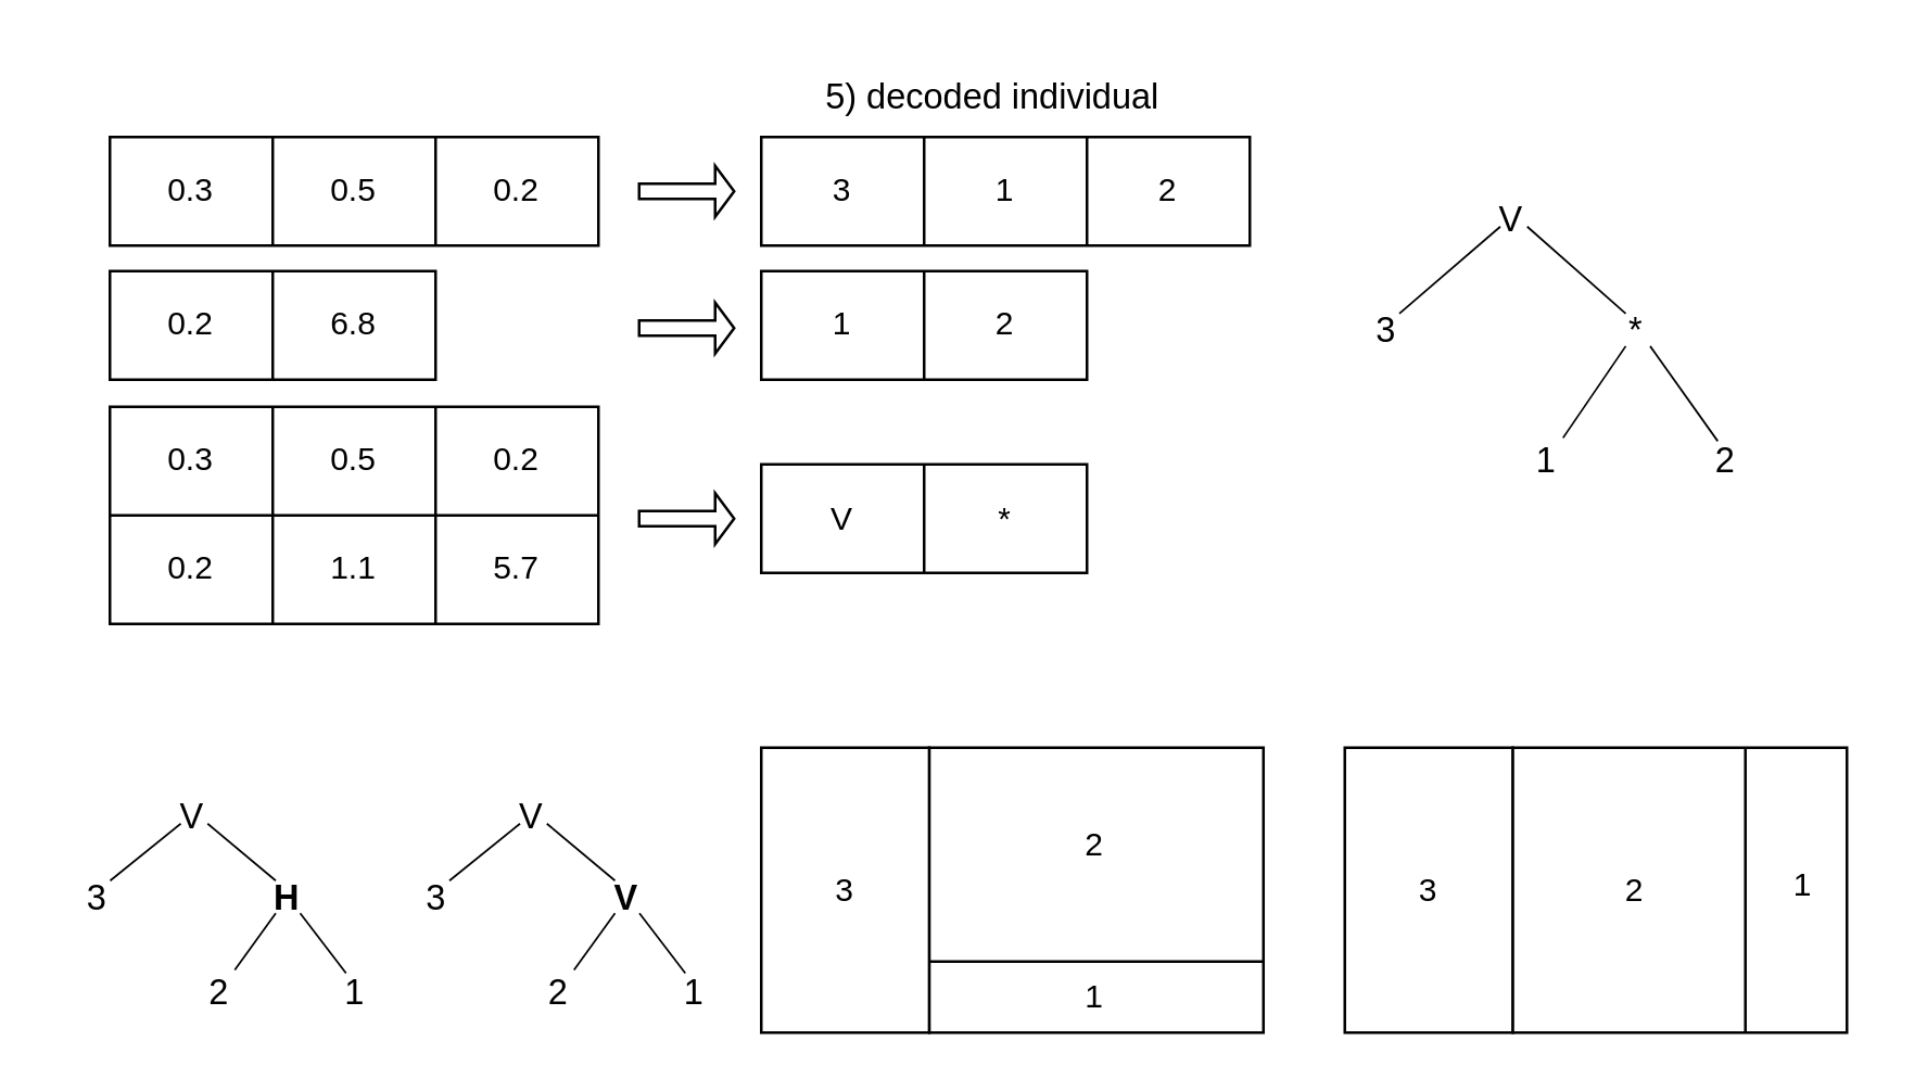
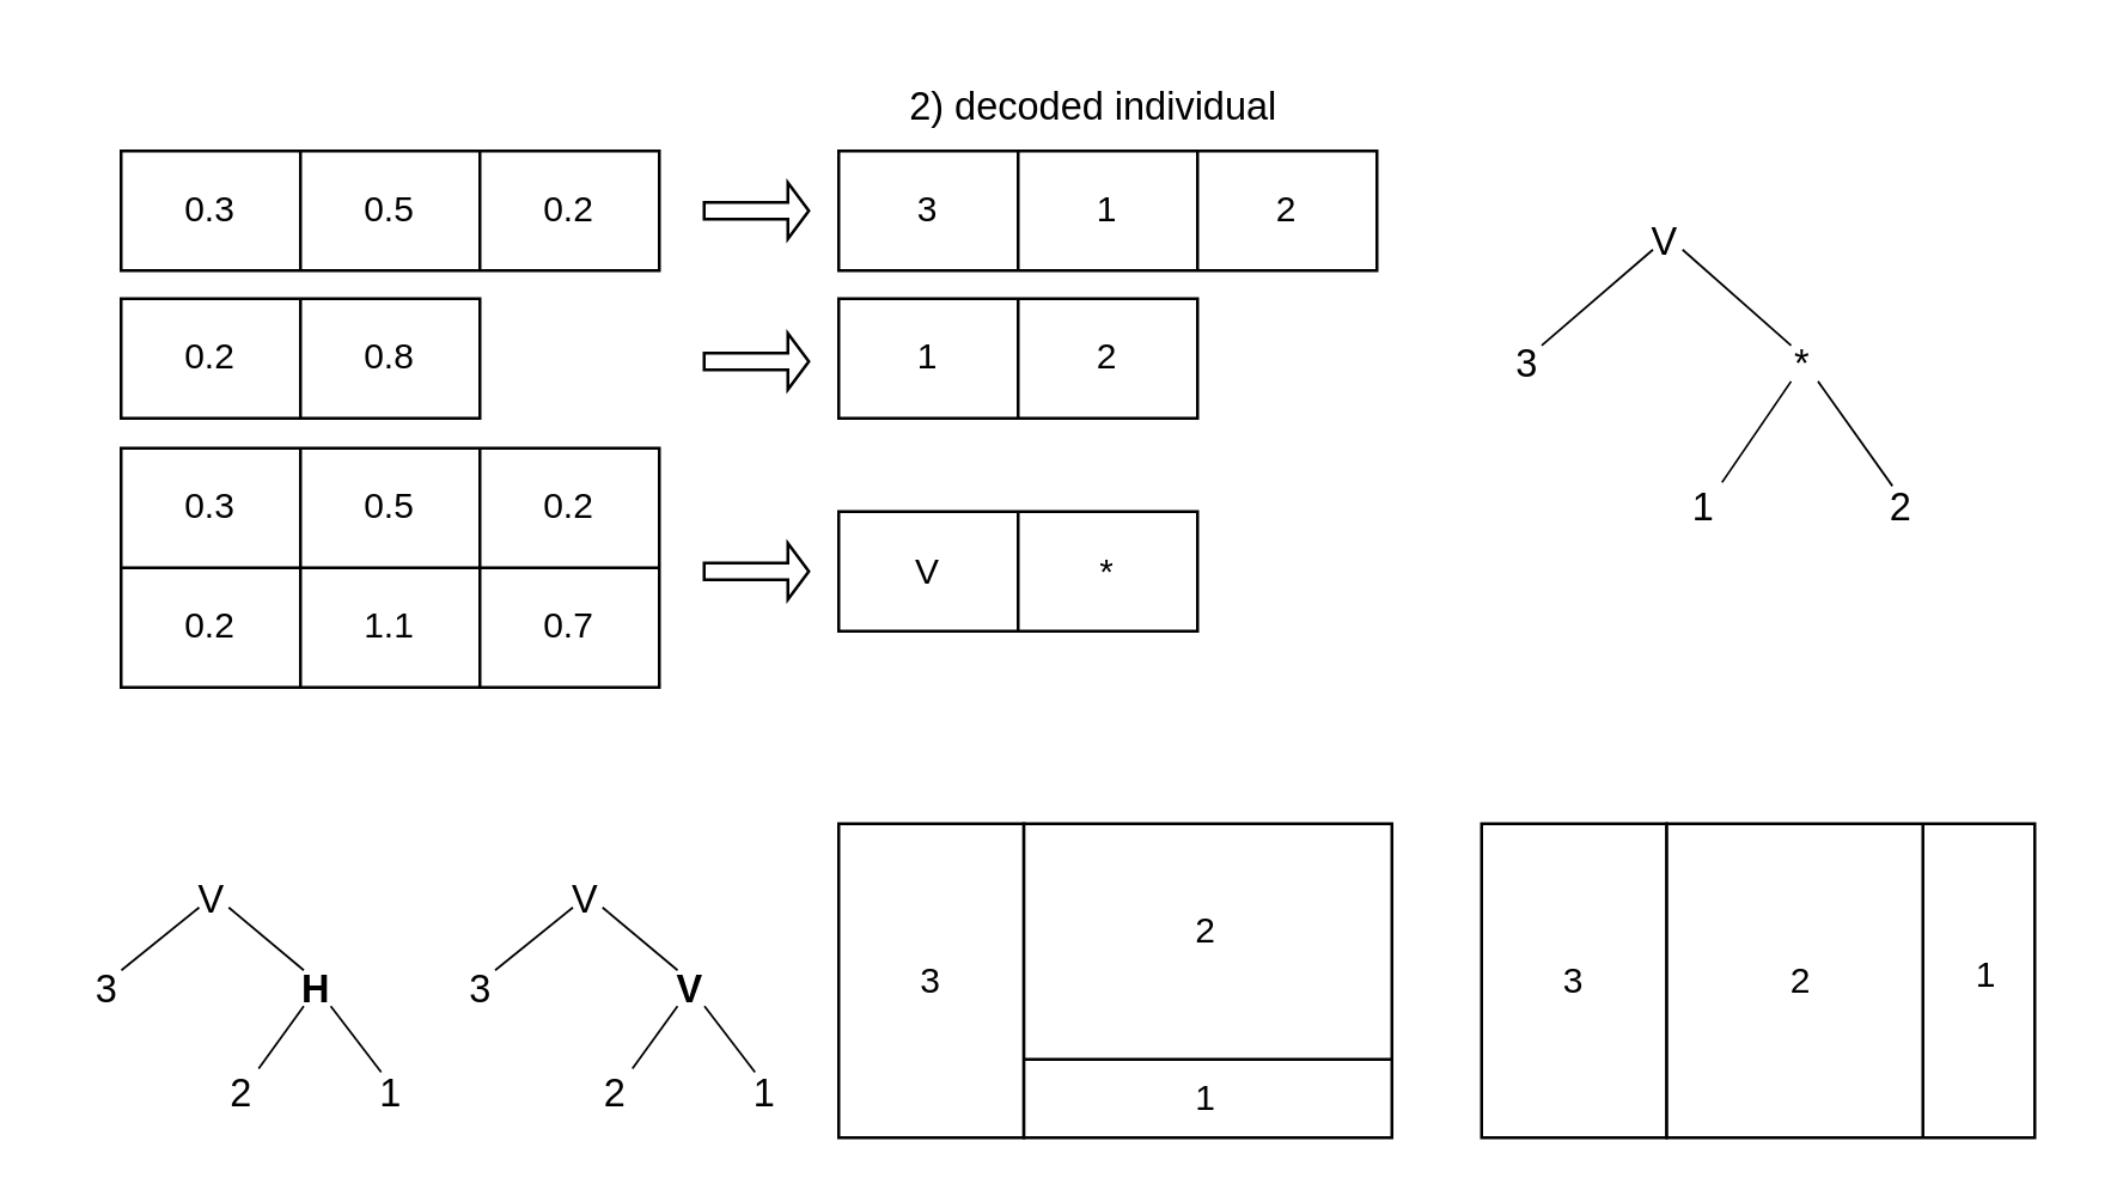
- <mxCell id="36" value="5) decoded individual" style="text;html=1;align=center;verticalAlign=middle;resizable=0;points=[];autosize=1;strokeColor=none;fillColor=none;fontSize=13;fontFamily=Helvetica;fontColor=none;" parent="1" vertex="1"><mxGeometry x="290" y="20" width="150" height="30" as="geometry" /></mxCell>
+ <mxCell id="36" value="2) decoded individual" style="text;html=1;align=center;verticalAlign=middle;resizable=0;points=[];autosize=1;strokeColor=none;fillColor=none;fontSize=13;fontFamily=Helvetica;fontColor=none;" parent="1" vertex="1"><mxGeometry x="290" y="20" width="150" height="30" as="geometry" /></mxCell>
- <mxCell id="10" value="6.8" style="shape=partialRectangle;html=1;whiteSpace=wrap;connectable=0;fillColor=none;top=0;left=0;bottom=0;right=0;overflow=hidden;" parent="8" vertex="1"><mxGeometry x="60" width="60" height="40" as="geometry"><mxRectangle width="60" height="40" as="alternateBounds" /></mxGeometry></mxCell>
+ <mxCell id="10" value="0.8" style="shape=partialRectangle;html=1;whiteSpace=wrap;connectable=0;fillColor=none;top=0;left=0;bottom=0;right=0;overflow=hidden;" parent="8" vertex="1"><mxGeometry x="60" width="60" height="40" as="geometry"><mxRectangle width="60" height="40" as="alternateBounds" /></mxGeometry></mxCell>
- <mxCell id="19" value="5.7" style="shape=partialRectangle;html=1;whiteSpace=wrap;connectable=0;fillColor=none;top=0;left=0;bottom=0;right=0;overflow=hidden;" parent="16" vertex="1"><mxGeometry x="120" width="60" height="40" as="geometry"><mxRectangle width="60" height="40" as="alternateBounds" /></mxGeometry></mxCell>
+ <mxCell id="19" value="0.7" style="shape=partialRectangle;html=1;whiteSpace=wrap;connectable=0;fillColor=none;top=0;left=0;bottom=0;right=0;overflow=hidden;" parent="16" vertex="1"><mxGeometry x="120" width="60" height="40" as="geometry"><mxRectangle width="60" height="40" as="alternateBounds" /></mxGeometry></mxCell>
